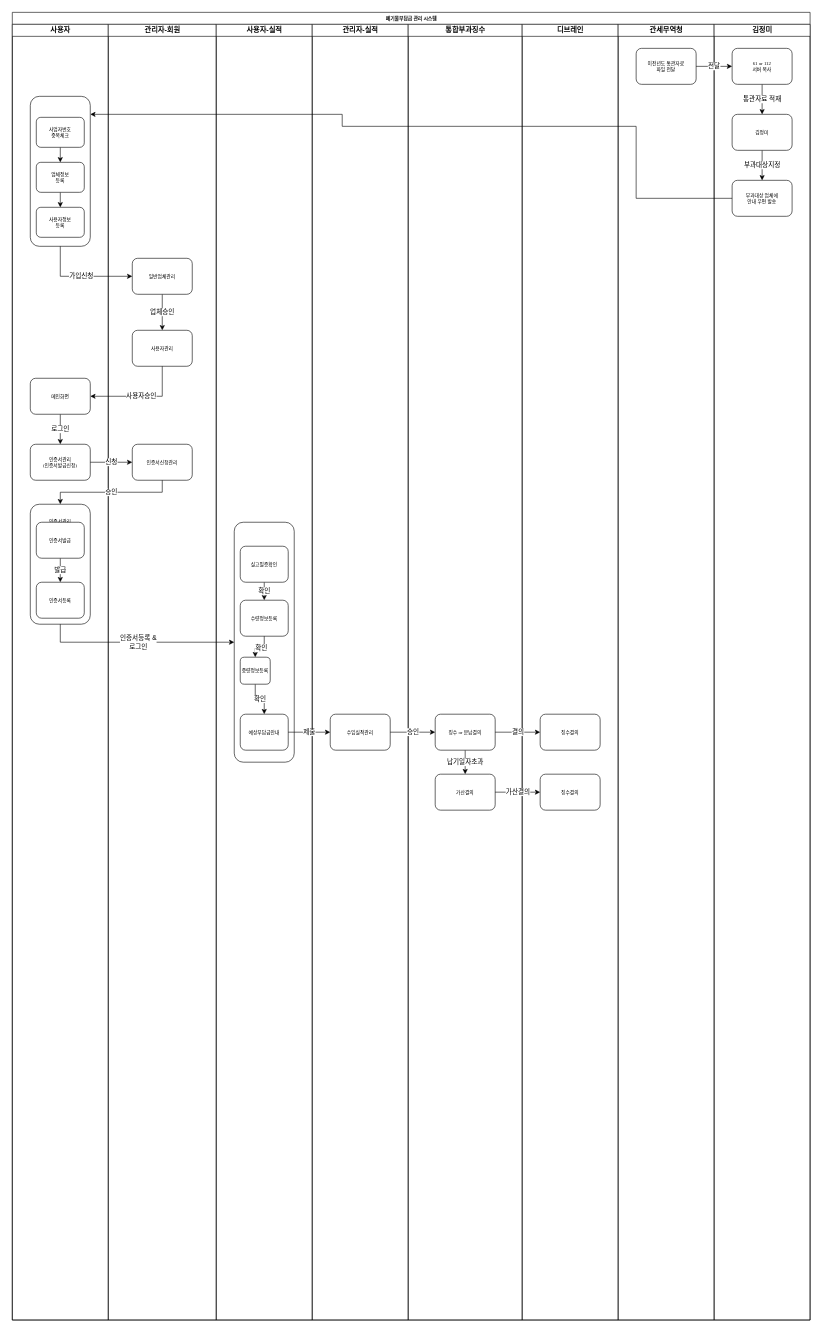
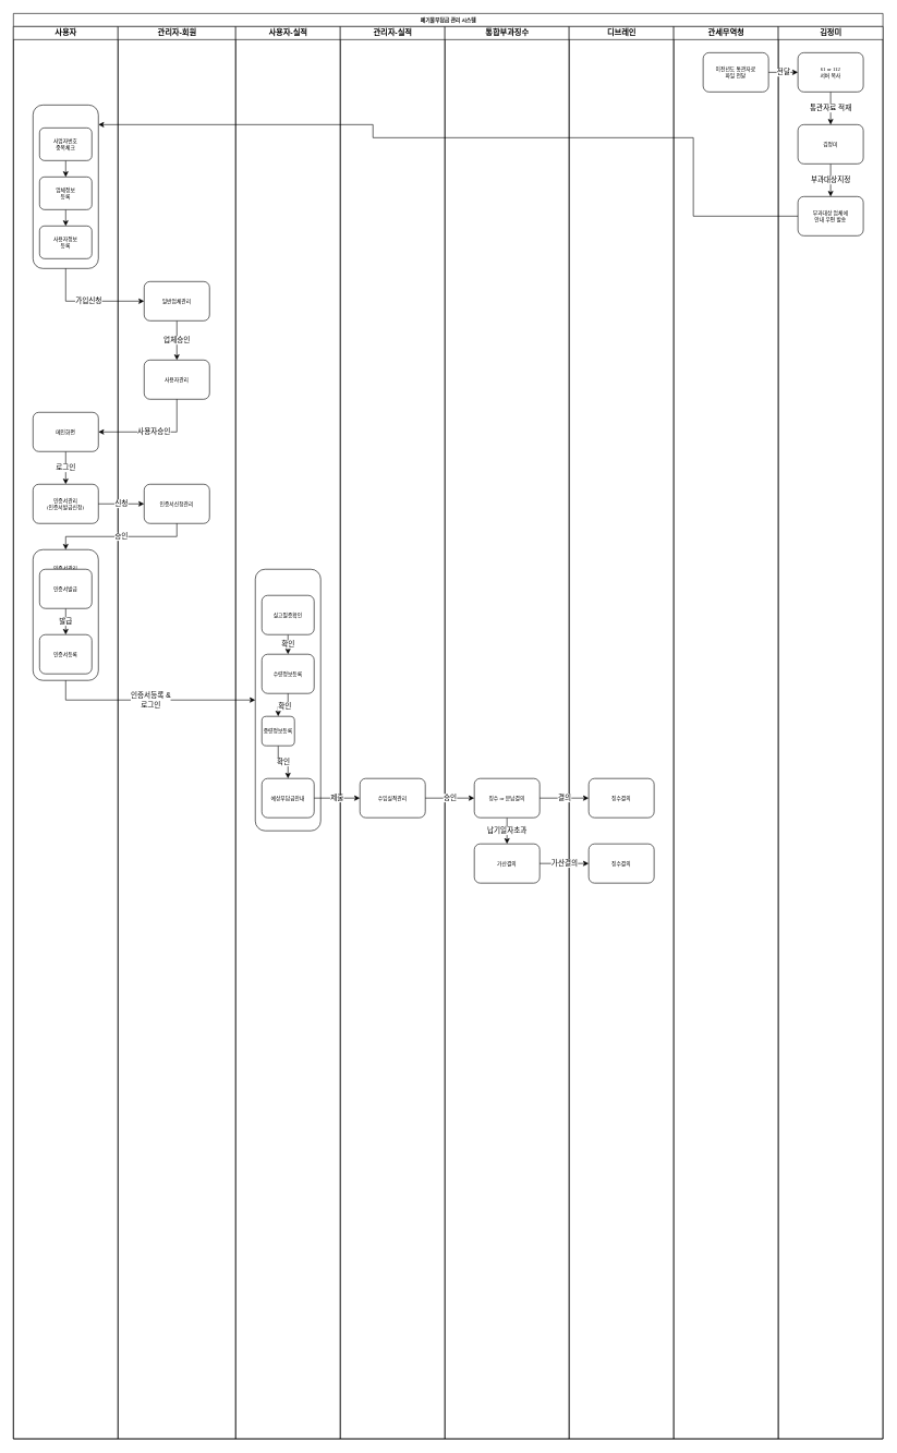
- <mxCell id="39" value="이전년도&amp;nbsp;통관자료&lt;br&gt;파일 전달&lt;br&gt;" style="rounded=1;whiteSpace=wrap;html=1;shadow=0;labelBackgroundColor=none;strokeColor=#000000;strokeWidth=1;fillColor=#ffffff;fontFamily=Verdana;fontSize=8;fontColor=#000000;align=center;" vertex="1" parent="38"><mxGeometry x="30" y="40" width="100" height="60" as="geometry" /></mxCell>
+ <mxCell id="39" value="이전년도&amp;nbsp;통관자료&lt;br&gt;파일 전달&lt;br&gt;" style="rounded=1;whiteSpace=wrap;html=1;shadow=0;labelBackgroundColor=none;strokeColor=#000000;strokeWidth=1;fillColor=#ffffff;fontFamily=Verdana;fontSize=8;fontColor=#000000;align=center;" vertex="1" parent="38"><mxGeometry x="45" y="40" width="100" height="60" as="geometry" /></mxCell>
